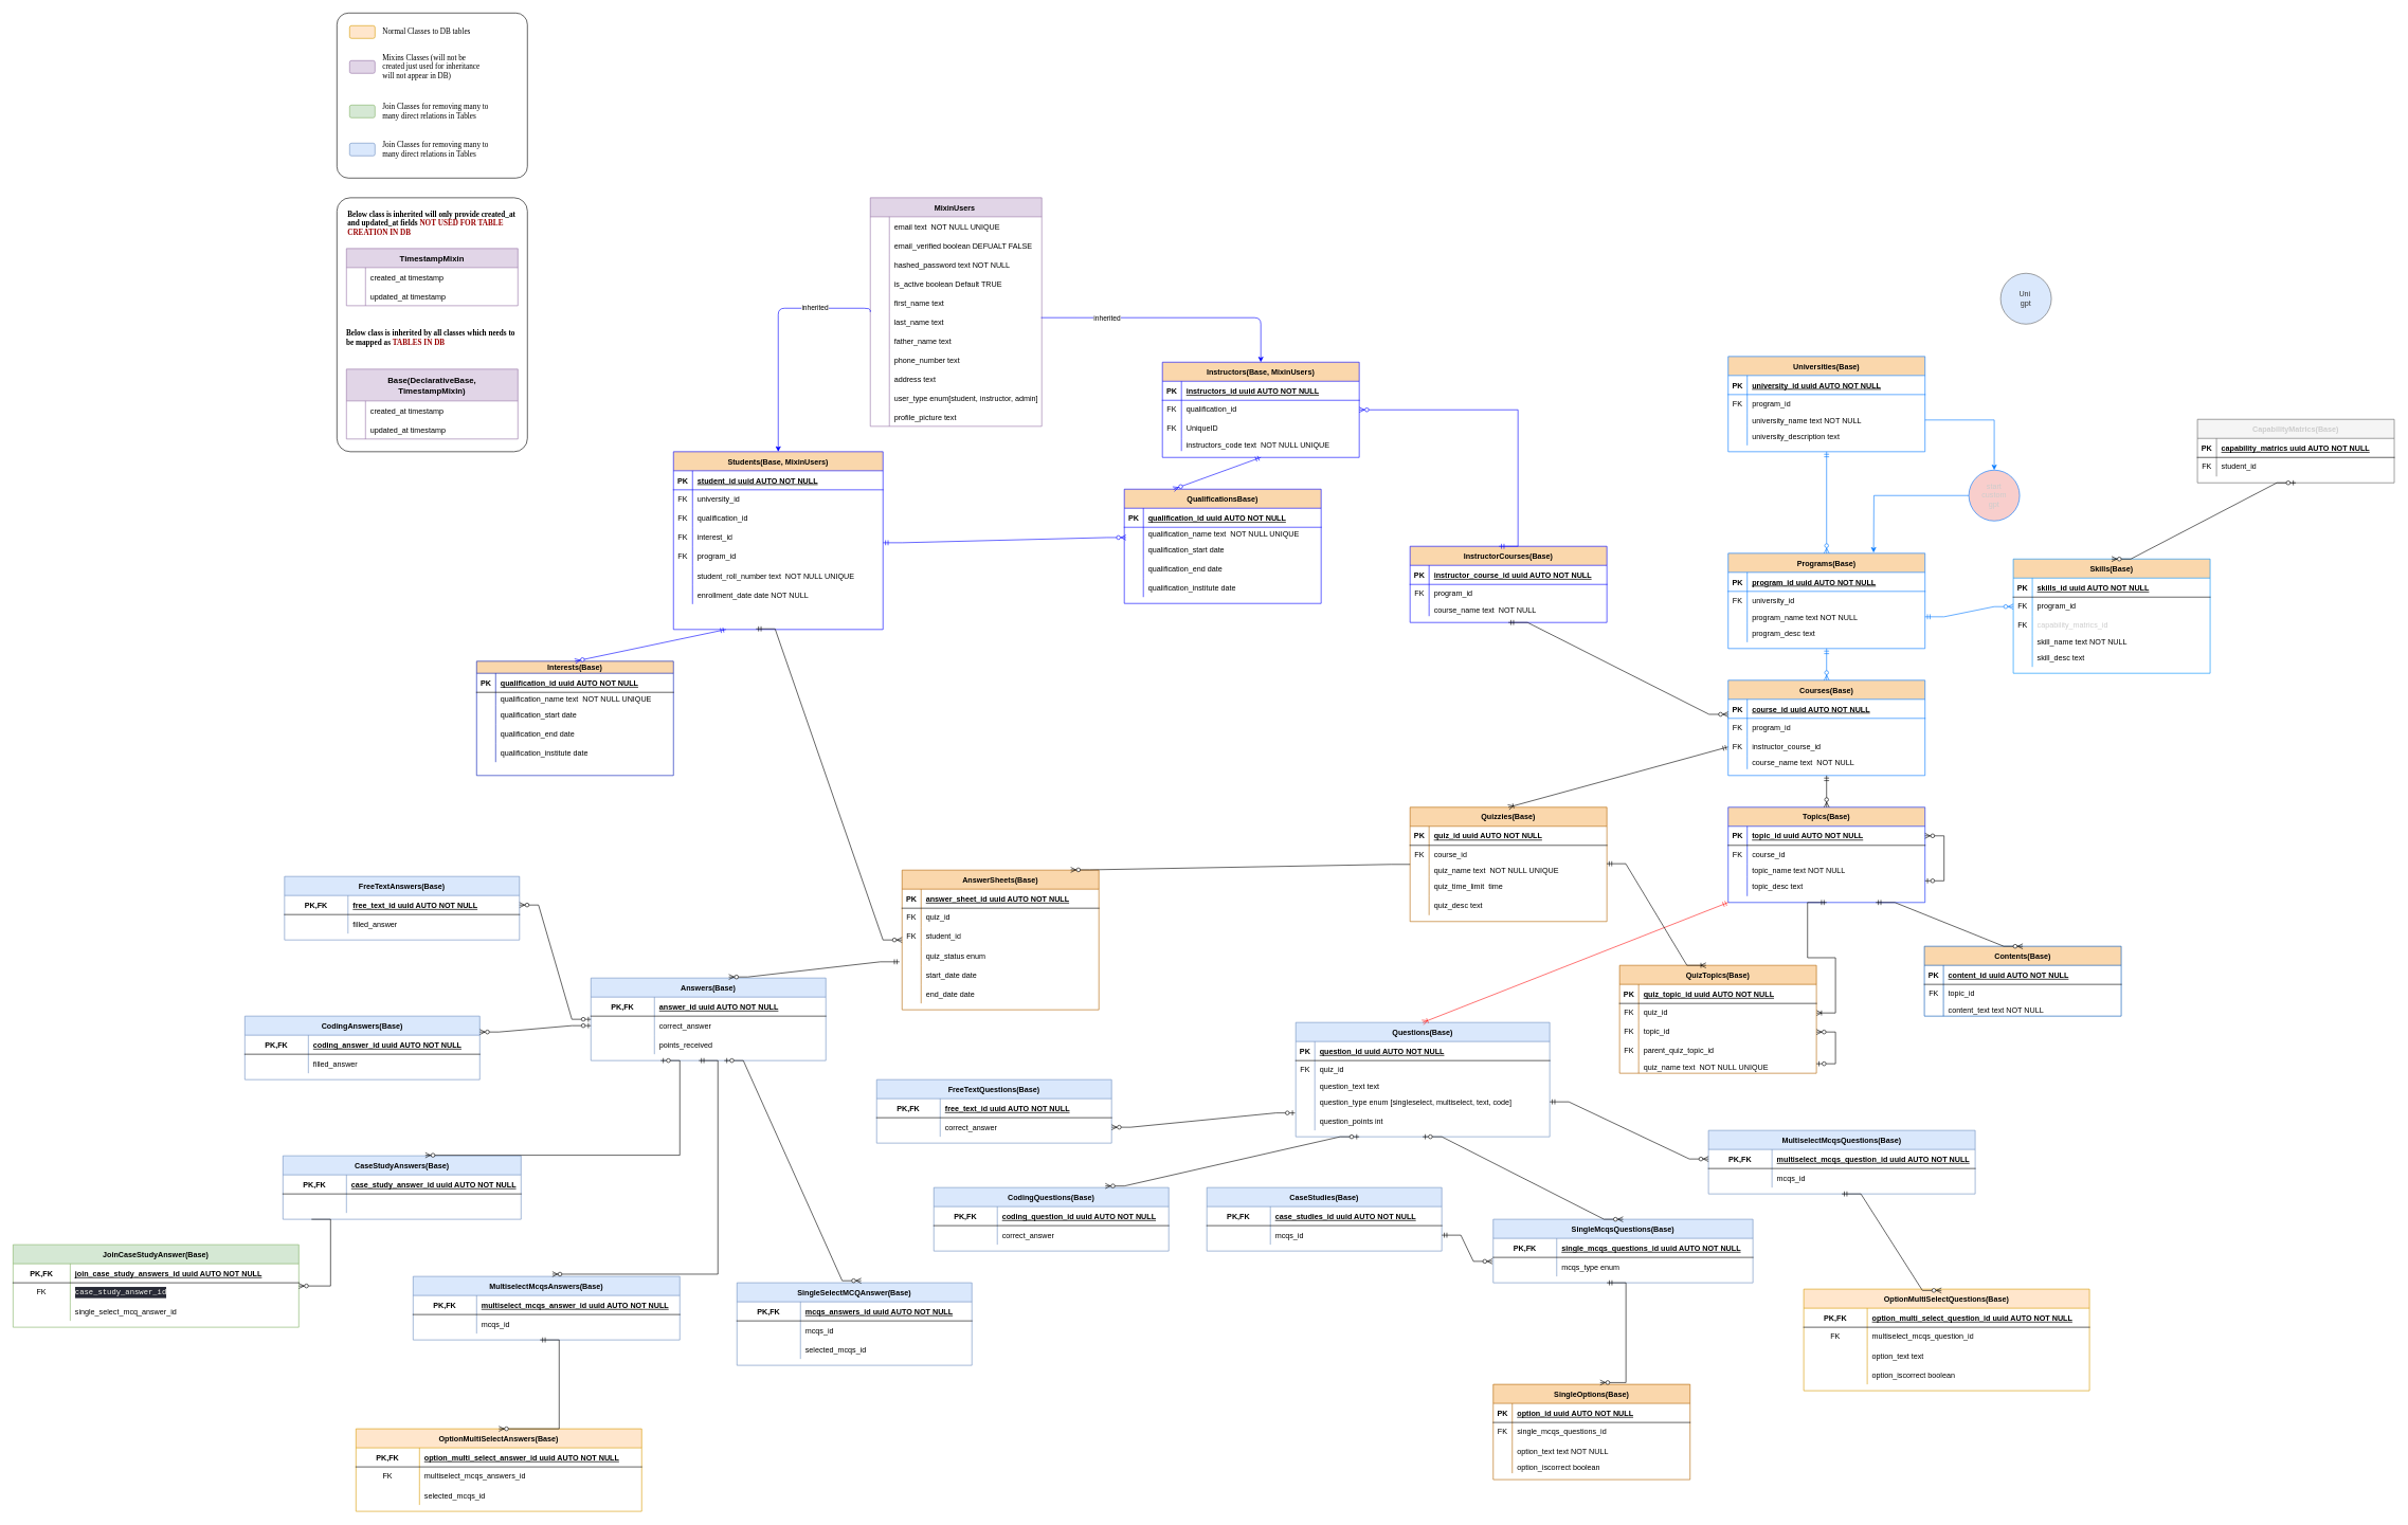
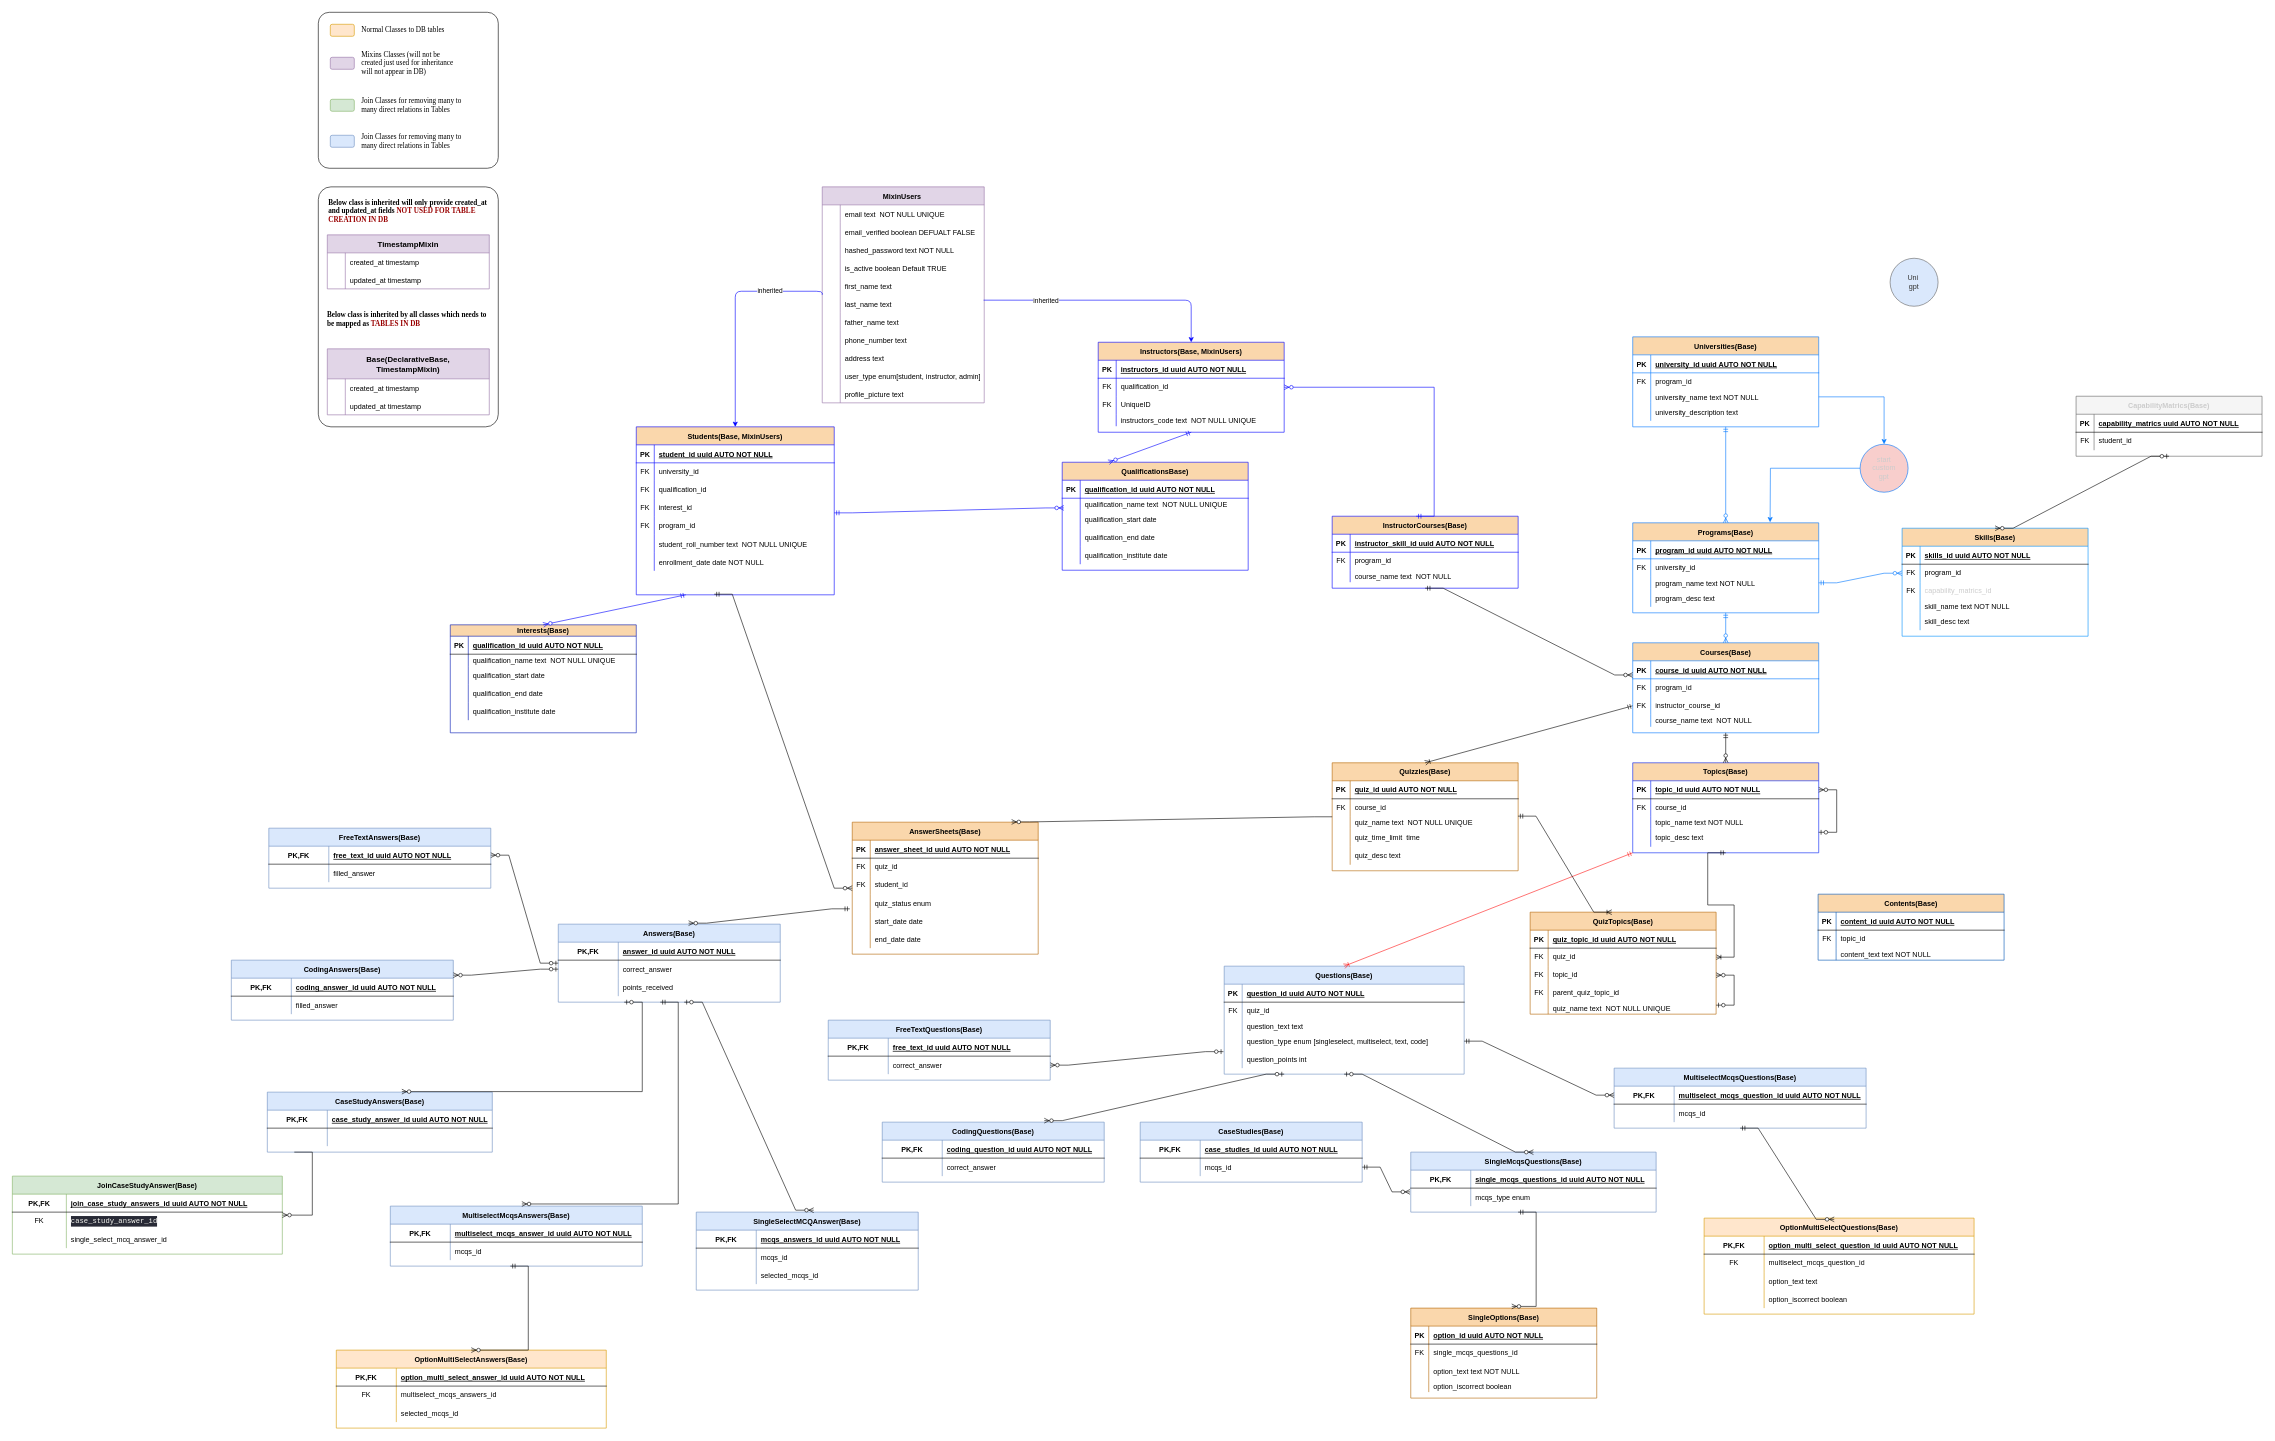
- <mxCell id="238" value="instructor_course_id uuid AUTO NOT NULL " style="shape=partialRectangle;overflow=hidden;connectable=0;fillColor=none;top=0;left=0;bottom=0;right=0;align=left;spacingLeft=6;fontStyle=5;rounded=0;strokeColor=#0000FF;" parent="236" vertex="1"><mxGeometry x="30" width="280" height="30" as="geometry"><mxRectangle width="280" height="30" as="alternateBounds" /></mxGeometry></mxCell>
+ <mxCell id="238" value="instructor_skill_id uuid AUTO NOT NULL " style="shape=partialRectangle;overflow=hidden;connectable=0;fillColor=none;top=0;left=0;bottom=0;right=0;align=left;spacingLeft=6;fontStyle=5;rounded=0;strokeColor=#0000FF;" parent="236" vertex="1"><mxGeometry x="30" width="280" height="30" as="geometry"><mxRectangle width="280" height="30" as="alternateBounds" /></mxGeometry></mxCell>
- <mxCell id="362" value="" style="edgeStyle=entityRelationEdgeStyle;fontSize=12;html=1;endArrow=ERzeroToMany;startArrow=ERmandOne;rounded=0;entryX=0.5;entryY=0;entryDx=0;entryDy=0;exitX=0.75;exitY=1;exitDx=0;exitDy=0;" parent="1" source="206" target="352" edge="1"><mxGeometry width="100" height="100" relative="1" as="geometry"><mxPoint x="3100" y="1530" as="sourcePoint" /><mxPoint x="3200" y="1430" as="targetPoint" /></mxGeometry></mxCell>
